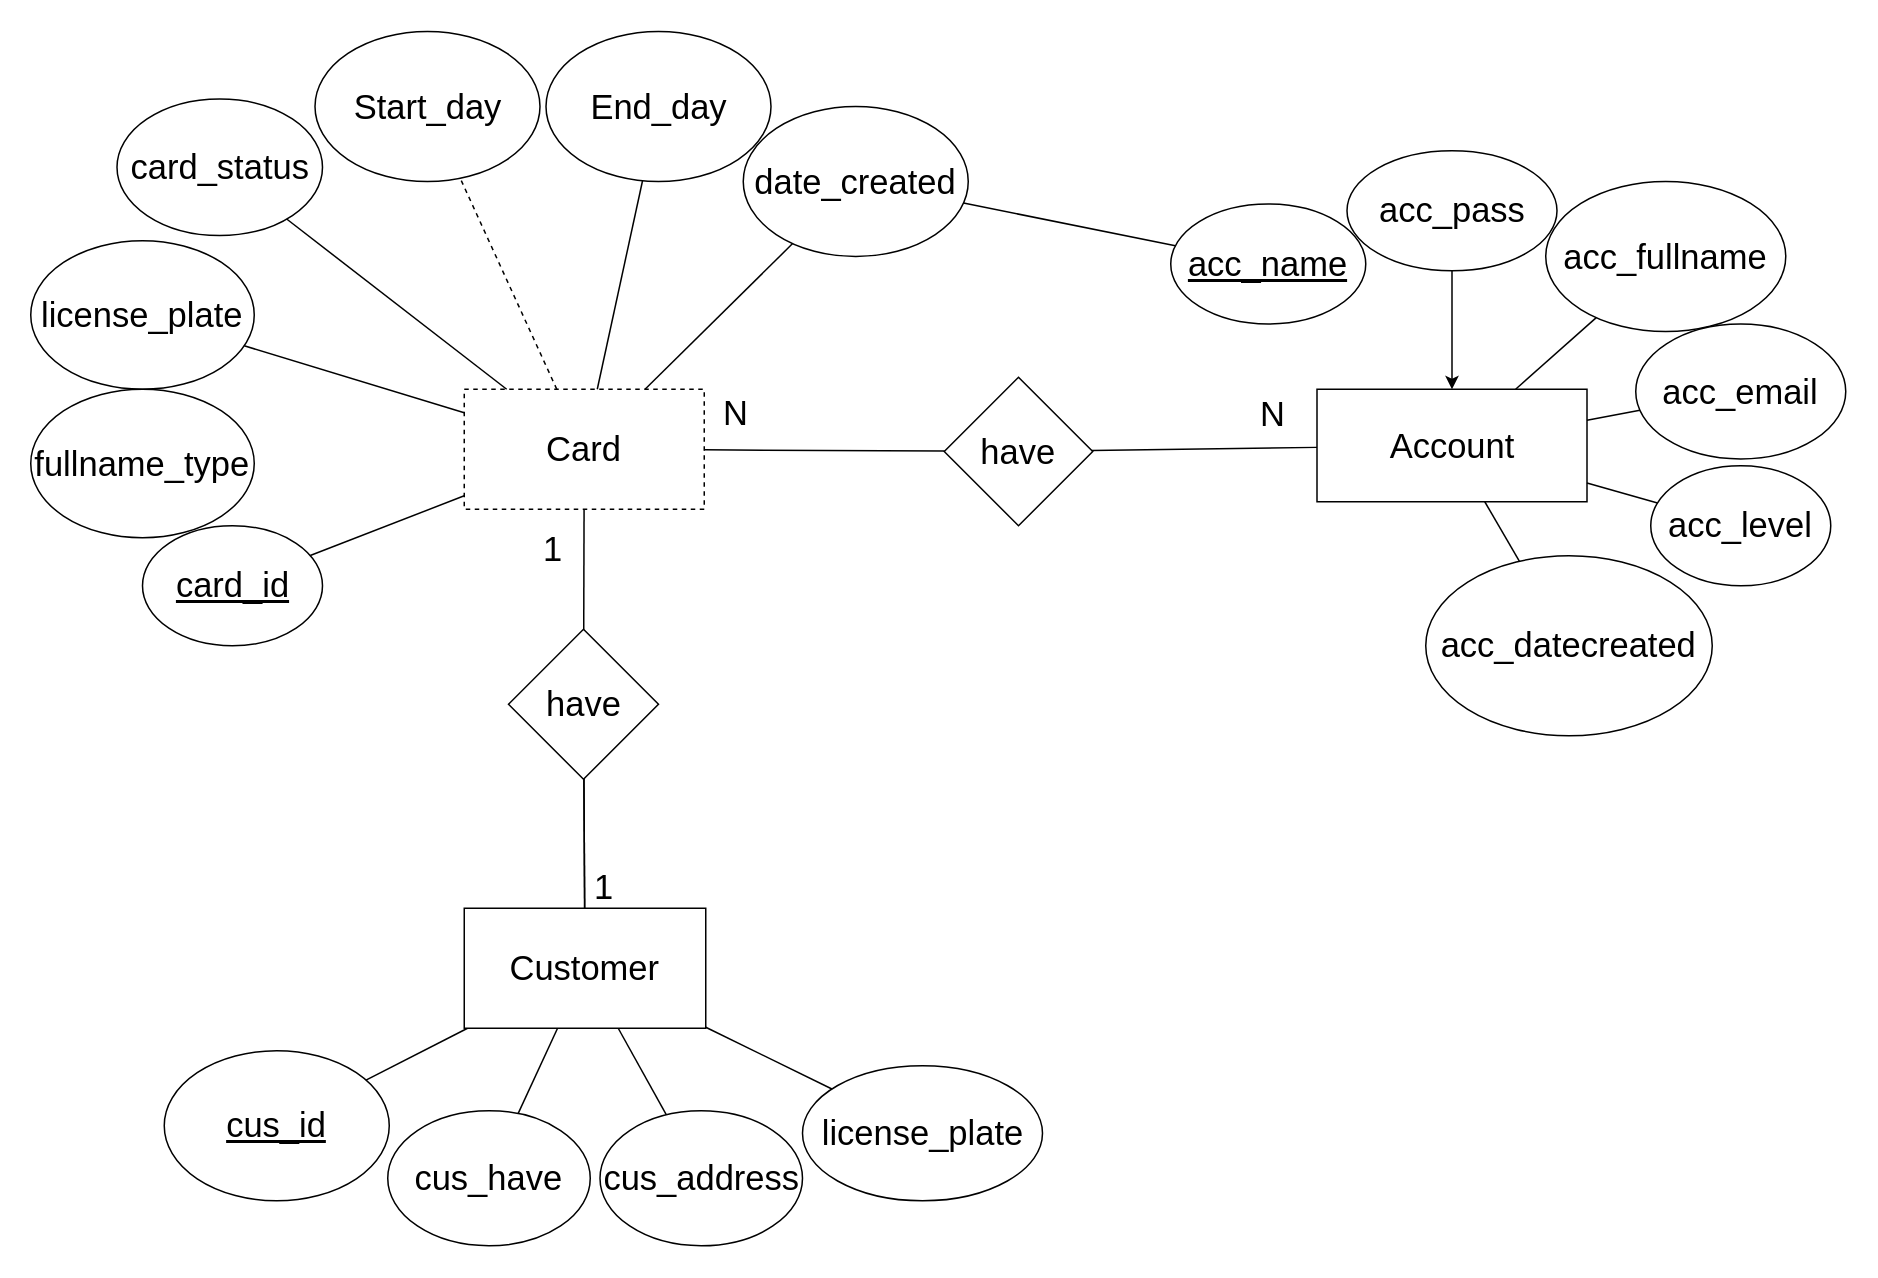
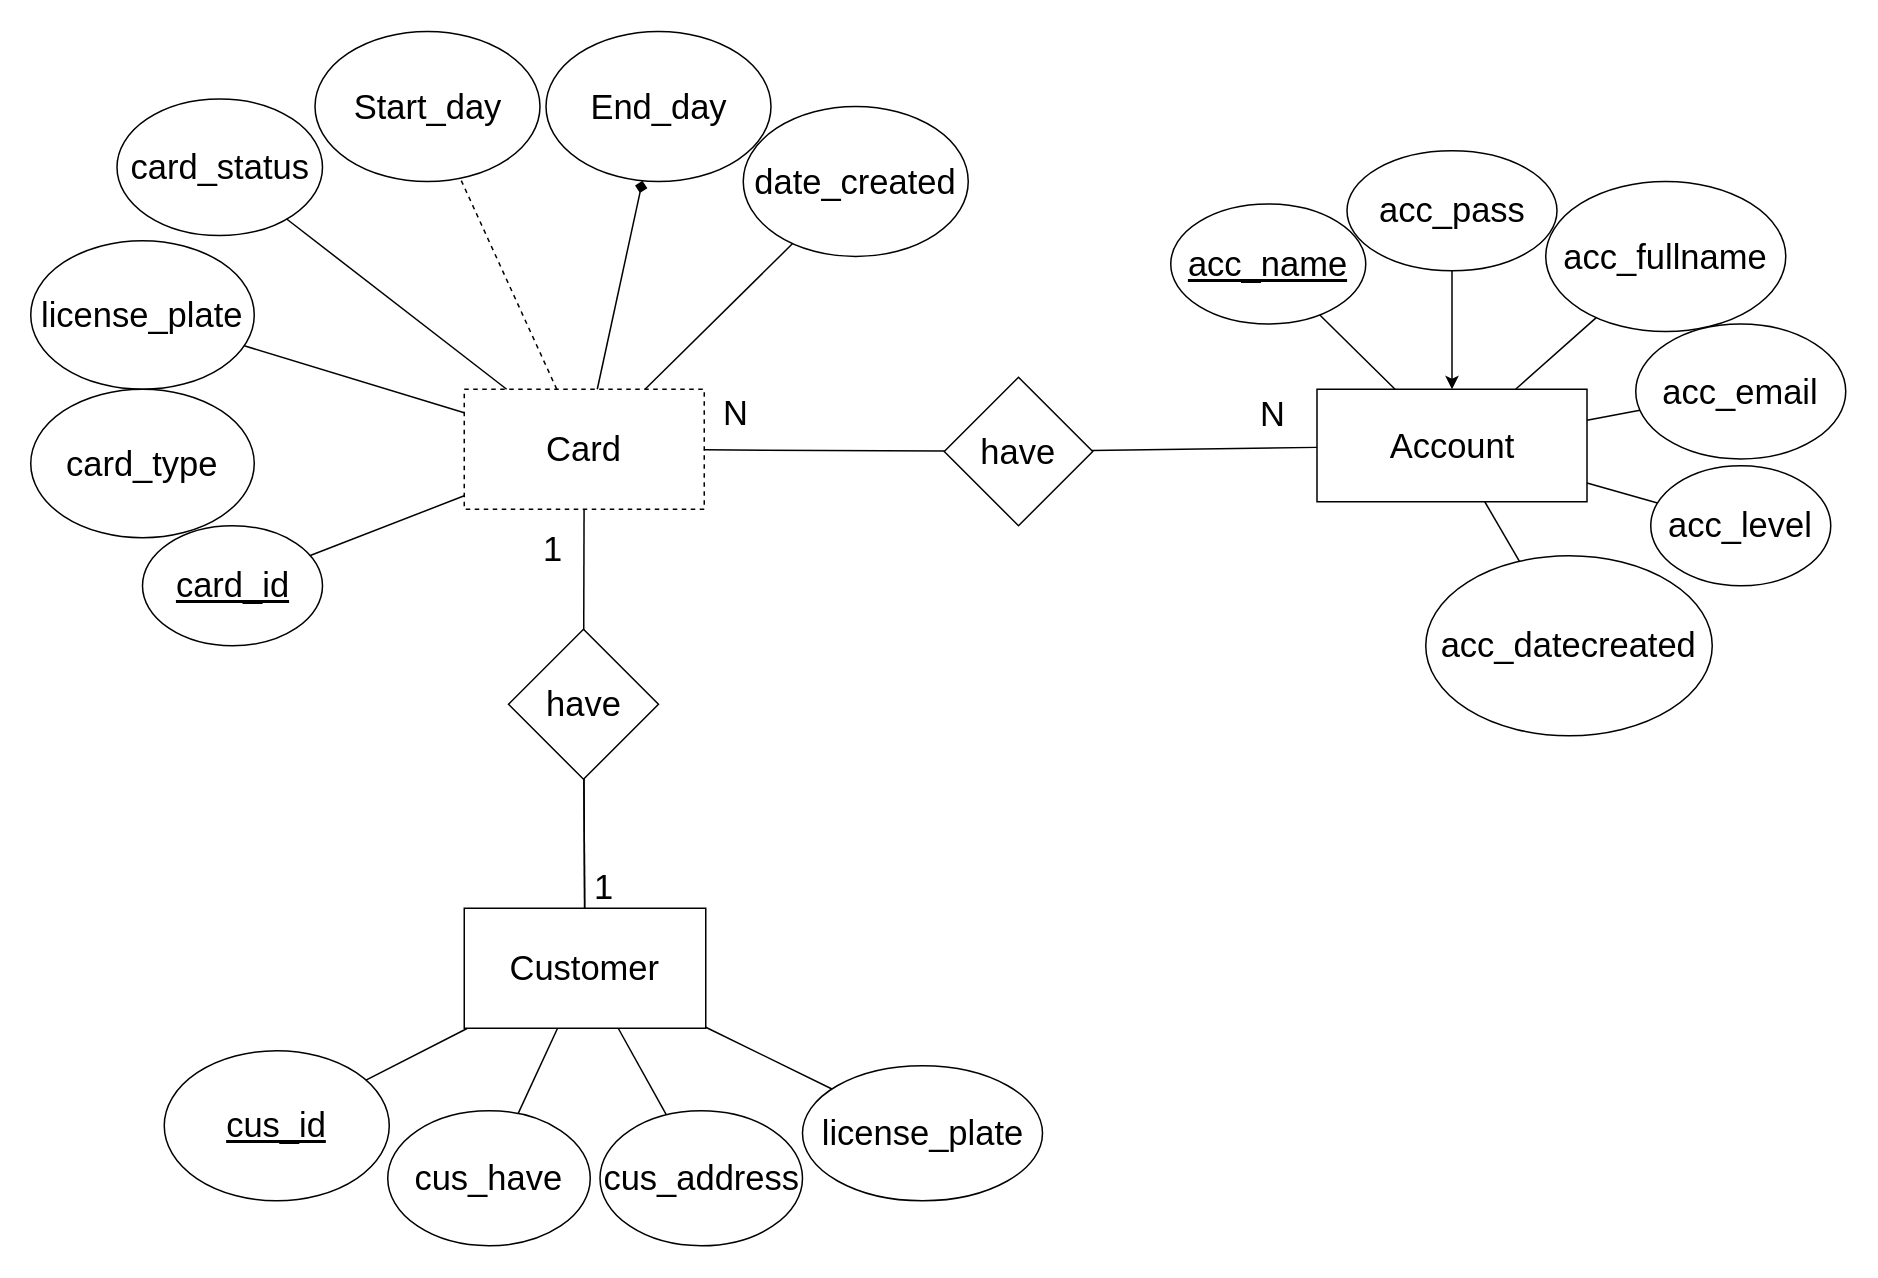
- <mxCell id="48" value="" style="endArrow=none;html=1;fontSize=23;" edge="1" parent="1" source="2" target="46"><mxGeometry width="50" height="50" relative="1" as="geometry"><mxPoint x="350.094" y="238.5" as="sourcePoint" /><mxPoint x="448.576" y="141.459" as="targetPoint" /></mxGeometry></mxCell>
+ <mxCell id="48" value="" style="endArrow=diamond;html=1;fontSize=23;" edge="1" parent="1" source="2" target="46"><mxGeometry width="50" height="50" relative="1" as="geometry"><mxPoint x="350.094" y="238.5" as="sourcePoint" /><mxPoint x="448.576" y="141.459" as="targetPoint" /></mxGeometry></mxCell>
- <mxCell id="13" value="" style="endArrow=none;html=1;fontSize=23;" parent="1" source="11" target="43" edge="1"><mxGeometry width="50" height="50" relative="1" as="geometry"><mxPoint x="1304.605" y="-387.317" as="sourcePoint" /><mxPoint x="1335.573" y="-440.5" as="targetPoint" /></mxGeometry></mxCell>
+ <mxCell id="13" value="" style="endArrow=none;html=1;fontSize=23;" parent="1" source="11" target="10" edge="1"><mxGeometry width="50" height="50" relative="1" as="geometry"><mxPoint x="1304.605" y="-387.317" as="sourcePoint" /><mxPoint x="1335.573" y="-440.5" as="targetPoint" /></mxGeometry></mxCell>
- <mxCell id="42" value="&lt;span&gt;fullname_type&lt;br&gt;&lt;/span&gt;" style="ellipse;whiteSpace=wrap;html=1;fontSize=23;" parent="1" vertex="1"><mxGeometry x="20" y="259" width="149" height="99" as="geometry" /></mxCell>
+ <mxCell id="42" value="&lt;span&gt;card_type&lt;br&gt;&lt;/span&gt;" style="ellipse;whiteSpace=wrap;html=1;fontSize=23;" parent="1" vertex="1"><mxGeometry x="20" y="259" width="149" height="99" as="geometry" /></mxCell>
